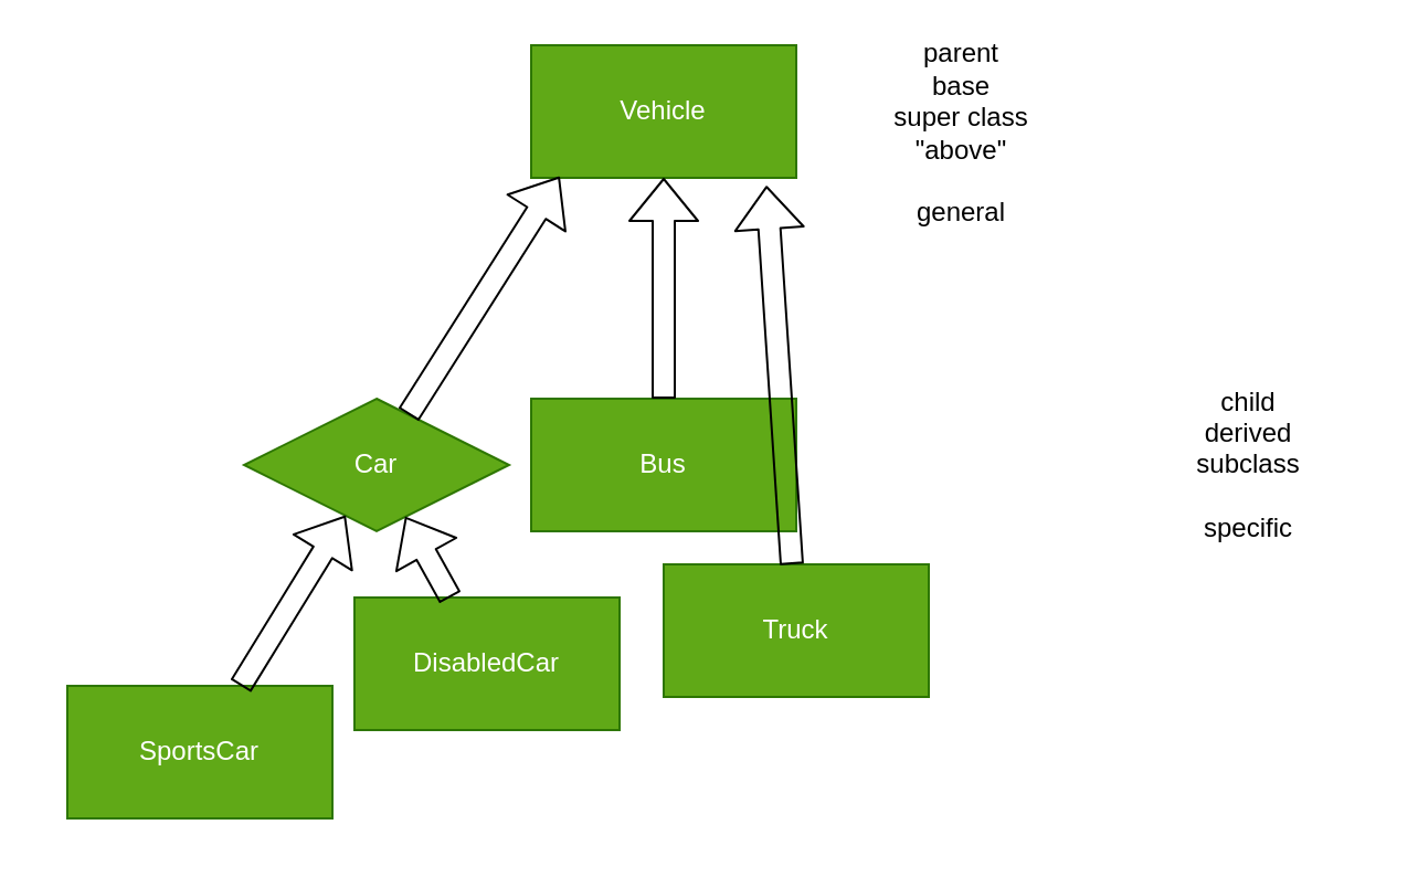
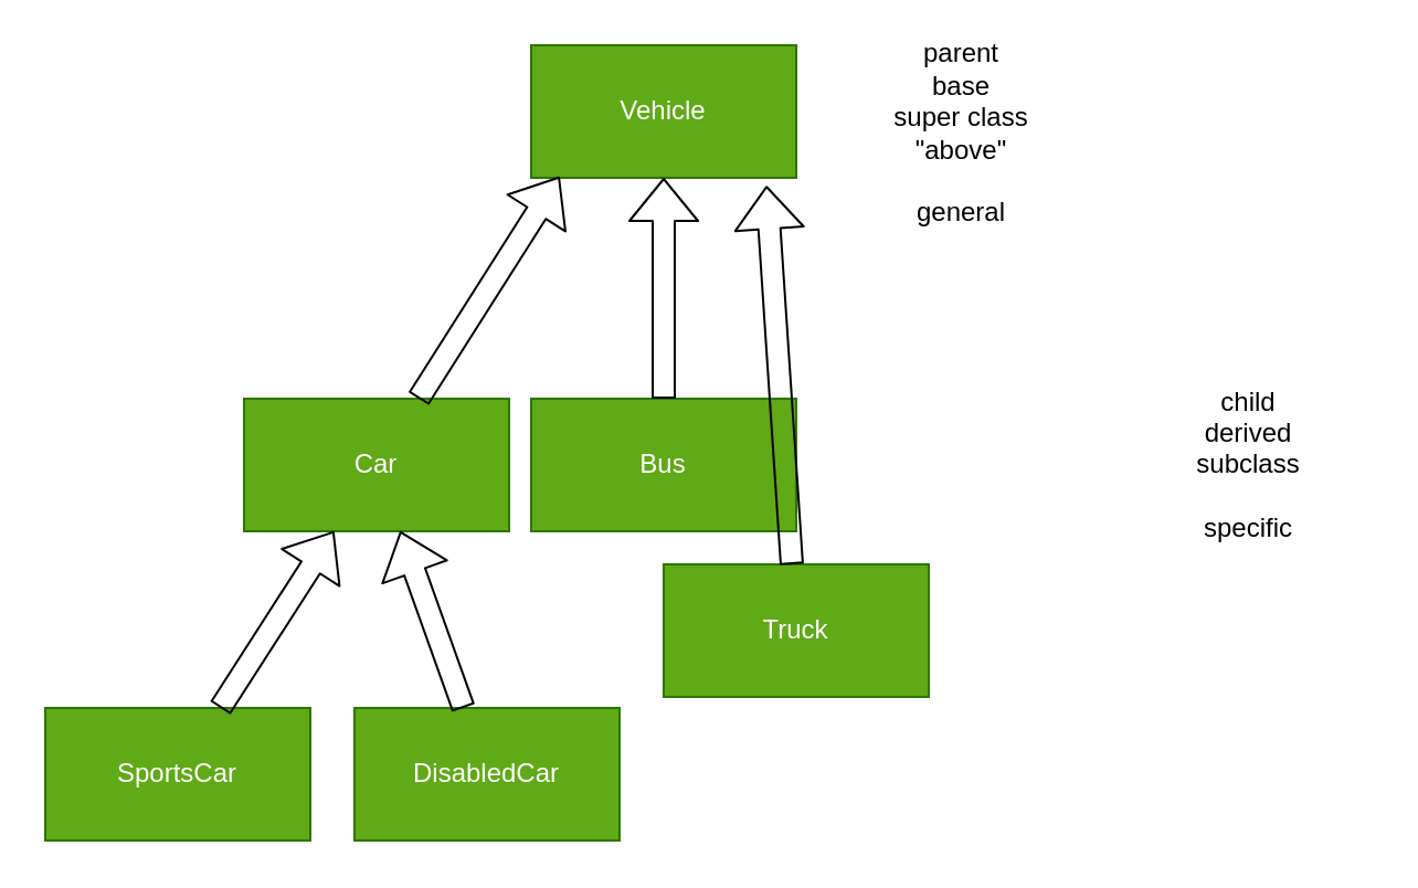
- <mxCell id="3" value="Car" style="rhombus;whiteSpace=wrap;html=1;fillColor=#60a917;fontColor=#ffffff;strokeColor=#2D7600;" parent="1" vertex="1"><mxGeometry x="110" y="180" width="120" height="60" as="geometry" /></mxCell>
+ <mxCell id="3" value="Car" style="rounded=0;whiteSpace=wrap;html=1;fillColor=#60a917;fontColor=#ffffff;strokeColor=#2D7600;" parent="1" vertex="1"><mxGeometry x="110" y="180" width="120" height="60" as="geometry" /></mxCell>
- <mxCell id="12" value="DisabledCar" style="rounded=0;whiteSpace=wrap;html=1;fillColor=#60a917;fontColor=#ffffff;strokeColor=#2D7600;" parent="1" vertex="1"><mxGeometry x="160" y="270" width="120" height="60" as="geometry" /></mxCell>
+ <mxCell id="12" value="DisabledCar" style="rounded=0;whiteSpace=wrap;html=1;fillColor=#60a917;fontColor=#ffffff;strokeColor=#2D7600;" parent="1" vertex="1"><mxGeometry x="160" y="320" width="120" height="60" as="geometry" /></mxCell>
- <mxCell id="11" value="SportsCar" style="rounded=0;whiteSpace=wrap;html=1;fillColor=#60a917;fontColor=#ffffff;strokeColor=#2D7600;" parent="1" vertex="1"><mxGeometry x="30" y="310" width="120" height="60" as="geometry" /></mxCell>
+ <mxCell id="11" value="SportsCar" style="rounded=0;whiteSpace=wrap;html=1;fillColor=#60a917;fontColor=#ffffff;strokeColor=#2D7600;" parent="1" vertex="1"><mxGeometry x="20" y="320" width="120" height="60" as="geometry" /></mxCell>
